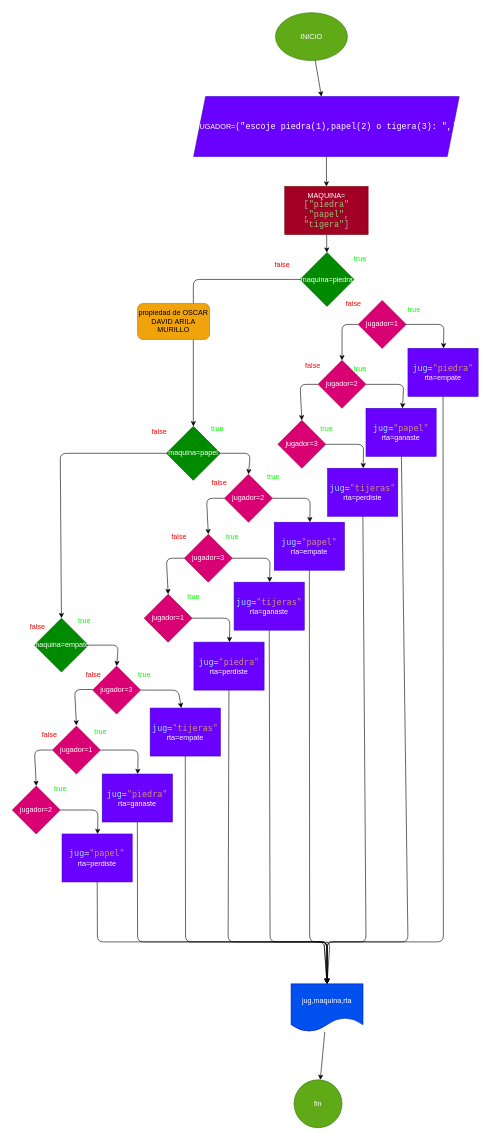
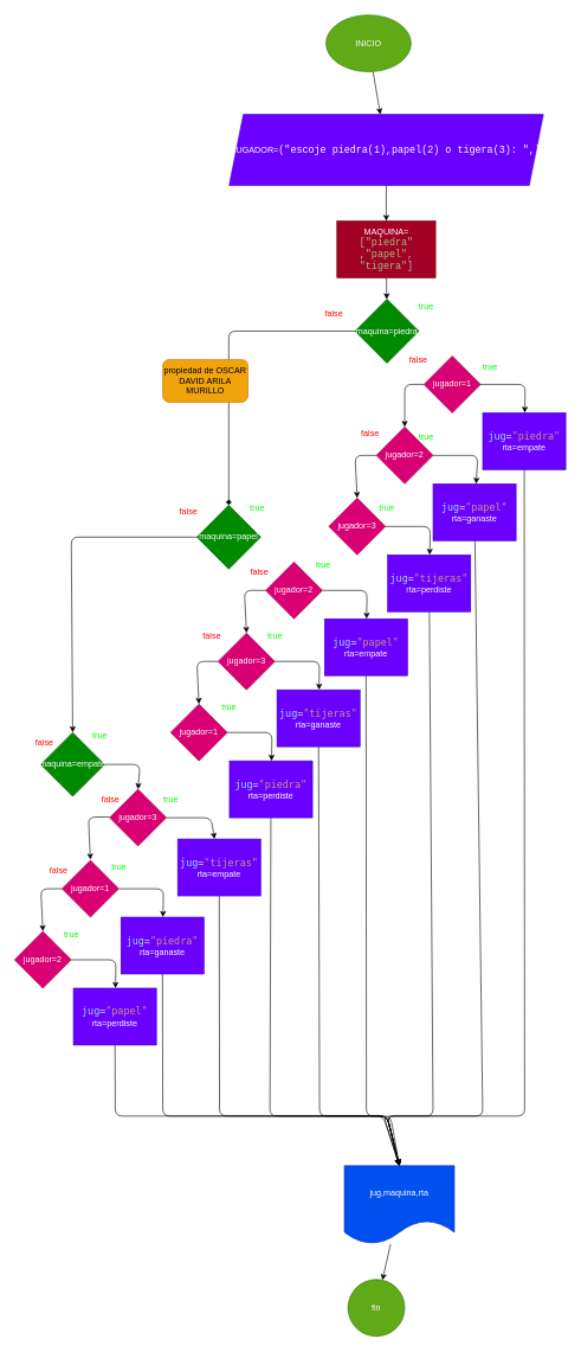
- <mxCell id="8" style="edgeStyle=none;html=1;entryX=0.5;entryY=0;entryDx=0;entryDy=0;fontColor=#00FF00;" parent="1" source="9" target="26" edge="1"><mxGeometry relative="1" as="geometry"><Array as="points"><mxPoint x="322" y="465" /></Array></mxGeometry></mxCell>
+ <mxCell id="8" style="edgeStyle=none;html=1;entryX=0.5;entryY=0;entryDx=0;entryDy=0;fontColor=#00FF00;endArrow=diamond;" parent="1" source="9" target="26" edge="1"><mxGeometry relative="1" as="geometry"><Array as="points"><mxPoint x="322" y="465" /></Array></mxGeometry></mxCell>
- <mxCell id="24" style="edgeStyle=none;html=1;entryX=0.5;entryY=0;entryDx=0;entryDy=0;" parent="1" source="26" target="28" edge="1"><mxGeometry relative="1" as="geometry"><Array as="points"><mxPoint x="417" y="755" /></Array></mxGeometry></mxCell>
- <mxCell id="79" value="jug,maquina,rta" style="shape=document;whiteSpace=wrap;html=1;boundedLbl=1;labelBackgroundColor=none;fontColor=#ffffff;fillColor=#0050ef;strokeColor=#001DBC;" parent="1" vertex="1"><mxGeometry x="485" y="1640" width="120" height="80" as="geometry" /></mxCell>
+ <mxCell id="79" value="jug,maquina,rta" style="shape=document;whiteSpace=wrap;html=1;boundedLbl=1;labelBackgroundColor=none;fontColor=#ffffff;fillColor=#0050ef;strokeColor=#001DBC;" parent="1" vertex="1"><mxGeometry x="485" y="1640" width="155" height="110" as="geometry" /></mxCell>
